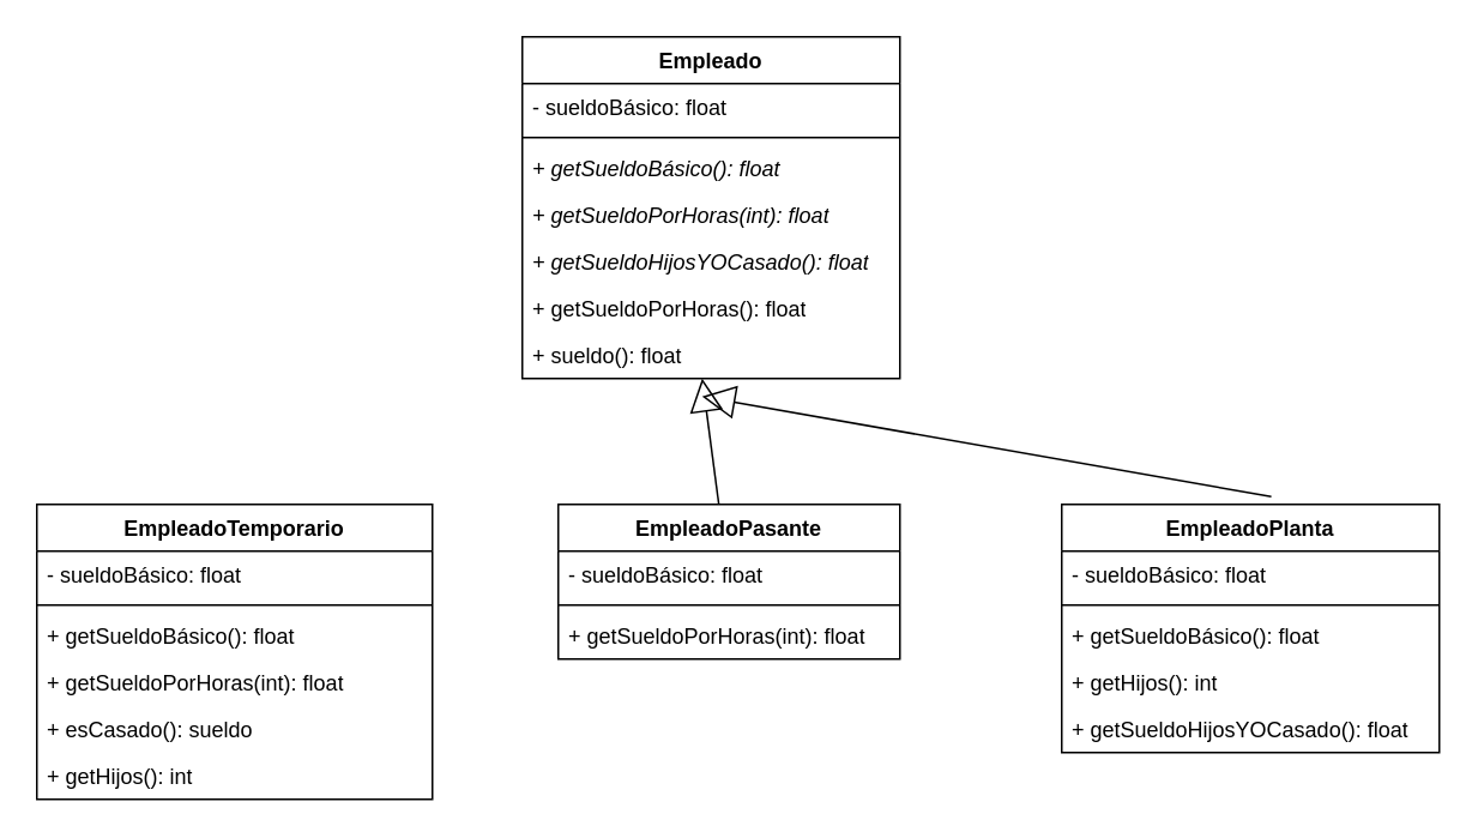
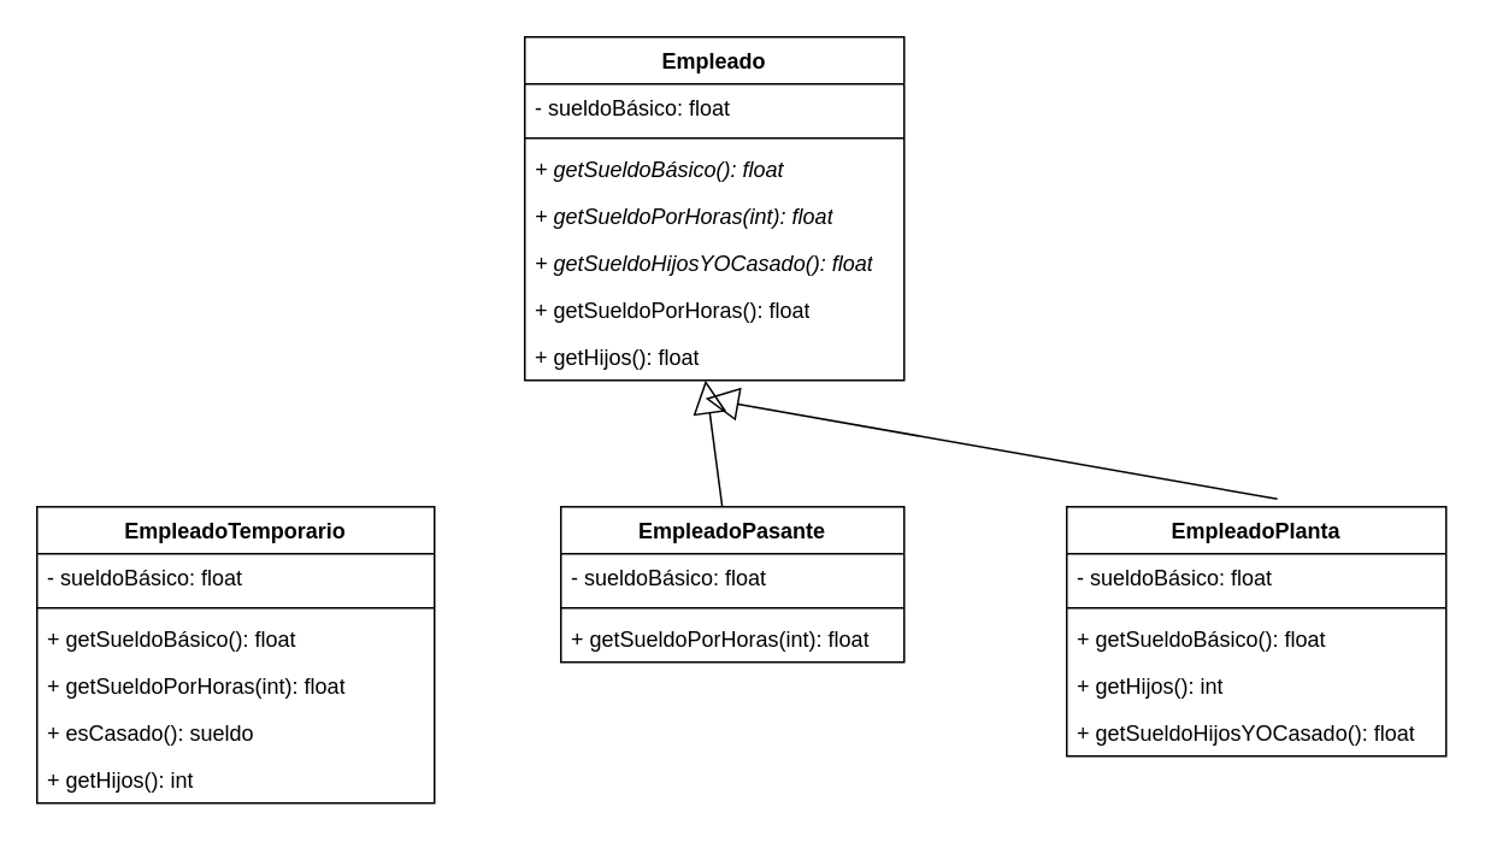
- <mxCell id="22" value="+ sueldo(): float" style="text;strokeColor=none;fillColor=none;align=left;verticalAlign=top;spacingLeft=4;spacingRight=4;overflow=hidden;rotatable=0;points=[[0,0.5],[1,0.5]];portConstraint=eastwest;whiteSpace=wrap;html=1;" vertex="1" parent="15"><mxGeometry y="164" width="210" height="26" as="geometry" /></mxCell>
+ <mxCell id="22" value="+ getHijos(): float" style="text;strokeColor=none;fillColor=none;align=left;verticalAlign=top;spacingLeft=4;spacingRight=4;overflow=hidden;rotatable=0;points=[[0,0.5],[1,0.5]];portConstraint=eastwest;whiteSpace=wrap;html=1;" vertex="1" parent="15"><mxGeometry y="164" width="210" height="26" as="geometry" /></mxCell>
